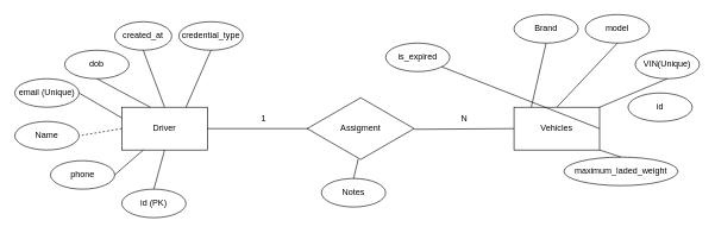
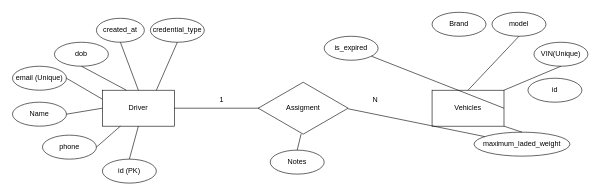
- <mxCell id="24" value="" style="endArrow=none;html=1;entryX=0.5;entryY=1;entryDx=0;entryDy=0;exitX=0.202;exitY=-0.004;exitDx=0;exitDy=0;exitPerimeter=0;" edge="1" parent="1" target="23" source="3"><mxGeometry width="50" height="50" relative="1" as="geometry"><mxPoint x="730" y="140" as="sourcePoint" /><mxPoint x="810" y="80" as="targetPoint" /></mxGeometry></mxCell>
- <mxCell id="8" value="N" style="text;strokeColor=none;fillColor=none;align=left;verticalAlign=middle;spacingLeft=4;spacingRight=4;overflow=hidden;points=[[0,0.5],[1,0.5]];portConstraint=eastwest;rotatable=0;" vertex="1" parent="1"><mxGeometry x="640" y="150" width="20" height="30" as="geometry" /></mxCell>
+ <mxCell id="8" value="N" style="text;strokeColor=none;fillColor=none;align=left;verticalAlign=middle;spacingLeft=4;spacingRight=4;overflow=hidden;points=[[0,0.5],[1,0.5]];portConstraint=eastwest;rotatable=0;" vertex="1" parent="1"><mxGeometry x="615" y="150" width="20" height="30" as="geometry" /></mxCell>
- <mxCell id="6" value="" style="endArrow=none;html=1;entryX=0;entryY=0.5;entryDx=0;entryDy=0;exitX=1;exitY=0.511;exitDx=0;exitDy=0;exitPerimeter=0;" edge="1" parent="1" source="4" target="3"><mxGeometry width="50" height="50" relative="1" as="geometry"><mxPoint x="610" y="130" as="sourcePoint" /><mxPoint x="690" y="130" as="targetPoint" /></mxGeometry></mxCell>
+ <mxCell id="6" value="" style="endArrow=none;html=1;exitX=1;exitY=0.511;exitDx=0;exitDy=0;exitPerimeter=0;" edge="1" parent="1" source="4" target="31"><mxGeometry width="50" height="50" relative="1" as="geometry"><mxPoint x="610" y="130" as="sourcePoint" /><mxPoint x="690" y="130" as="targetPoint" /></mxGeometry></mxCell>
- <mxCell id="20" value="" style="endArrow=none;html=1;entryX=1;entryY=0.5;entryDx=0;entryDy=0;exitX=0;exitY=0.5;exitDx=0;exitDy=0;dashed=1;" edge="1" parent="1" source="2" target="13"><mxGeometry width="50" height="50" relative="1" as="geometry"><mxPoint x="180" y="175" as="sourcePoint" /><mxPoint x="120" y="140" as="targetPoint" /></mxGeometry></mxCell>
+ <mxCell id="20" value="" style="endArrow=none;html=1;entryX=1;entryY=0.5;entryDx=0;entryDy=0;exitX=0;exitY=0.5;exitDx=0;exitDy=0;" edge="1" parent="1" source="2" target="13"><mxGeometry width="50" height="50" relative="1" as="geometry"><mxPoint x="180" y="175" as="sourcePoint" /><mxPoint x="120" y="140" as="targetPoint" /></mxGeometry></mxCell>
